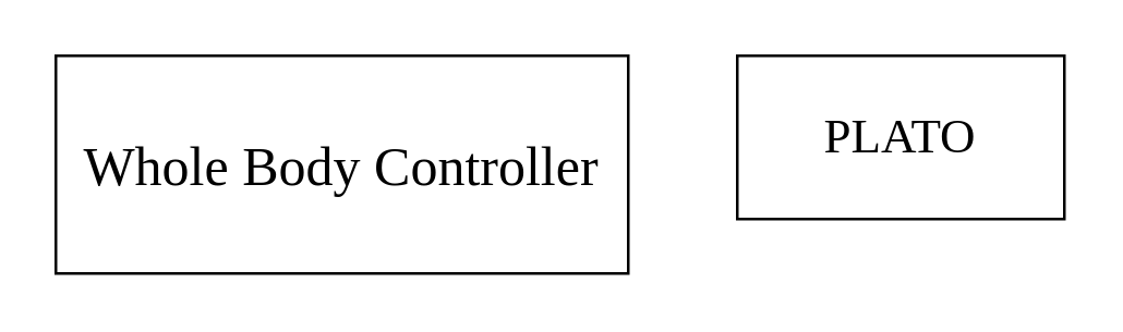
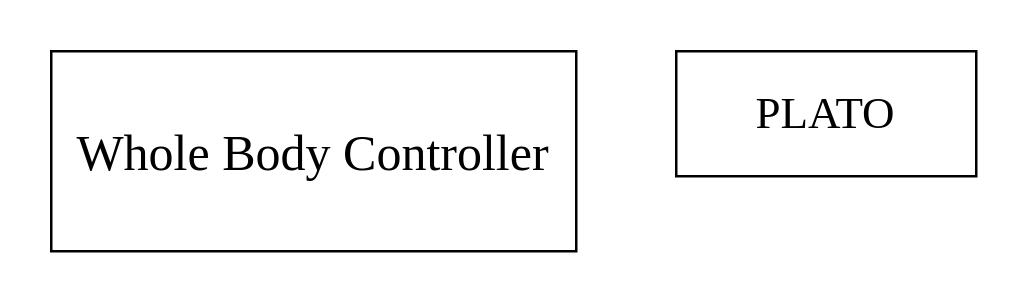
- <mxCell id="3" value="&lt;p&gt;&lt;font style=&quot;font-size: 18px;&quot; face=&quot;Times New Roman&quot;&gt;PLATO&lt;/font&gt;&lt;/p&gt;" style="rounded=0;whiteSpace=wrap;html=1;" vertex="1" parent="1"><mxGeometry x="270" y="20" width="120" height="60" as="geometry" /></mxCell>
+ <mxCell id="3" value="&lt;p&gt;&lt;font style=&quot;font-size: 18px;&quot; face=&quot;Times New Roman&quot;&gt;PLATO&lt;/font&gt;&lt;/p&gt;" style="rounded=0;whiteSpace=wrap;html=1;" vertex="1" parent="1"><mxGeometry x="270" y="20" width="120" height="50" as="geometry" /></mxCell>
